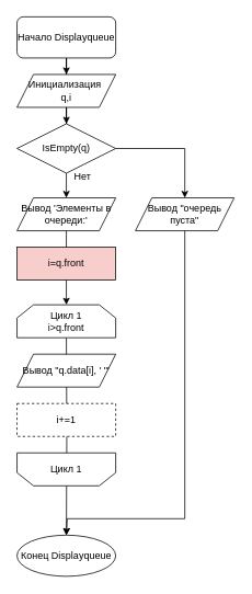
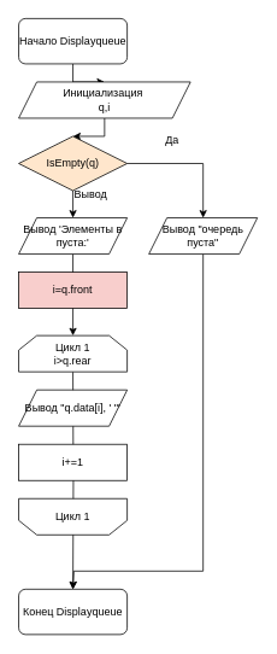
- <mxCell id="6" value="Инициализация&amp;nbsp;&lt;div&gt;q,i&lt;/div&gt;" style="shape=parallelogram;perimeter=parallelogramPerimeter;whiteSpace=wrap;html=1;fixedSize=1;" parent="1" vertex="1"><mxGeometry x="20" y="90" width="120" height="40" as="geometry" /></mxCell>
+ <mxCell id="6" value="Инициализация&amp;nbsp;&lt;div&gt;q,i&lt;/div&gt;" style="shape=parallelogram;perimeter=parallelogramPerimeter;whiteSpace=wrap;html=1;fixedSize=1;" parent="1" vertex="1"><mxGeometry x="20" y="90" width="190" height="40" as="geometry" /></mxCell>
+ <mxCell id="10" value="Да" style="text;html=1;align=center;verticalAlign=middle;whiteSpace=wrap;rounded=0;" parent="1" vertex="1"><mxGeometry x="160" y="140" width="60" height="30" as="geometry" /></mxCell>
- <mxCell id="9" value="IsEmpty(q)" style="rhombus;whiteSpace=wrap;html=1;" parent="1" vertex="1"><mxGeometry x="20" y="150" width="120" height="60" as="geometry" /></mxCell>
+ <mxCell id="9" value="IsEmpty(q)" style="rhombus;whiteSpace=wrap;html=1;fillColor=#ffe6cc;" parent="1" vertex="1"><mxGeometry x="20" y="150" width="120" height="60" as="geometry" /></mxCell>
- <mxCell id="11" value="Нет" style="text;html=1;align=center;verticalAlign=middle;whiteSpace=wrap;rounded=0;" parent="1" vertex="1"><mxGeometry x="70" y="200" width="60" height="30" as="geometry" /></mxCell>
+ <mxCell id="11" value="Вывод" style="text;html=1;align=center;verticalAlign=middle;whiteSpace=wrap;rounded=0;" parent="1" vertex="1"><mxGeometry x="70" y="200" width="60" height="30" as="geometry" /></mxCell>
- <mxCell id="17" value="Вывод&amp;nbsp;'Элементы в очереди:'" style="shape=parallelogram;perimeter=parallelogramPerimeter;whiteSpace=wrap;html=1;fixedSize=1;" parent="1" vertex="1"><mxGeometry x="20" y="240" width="120" height="40" as="geometry" /></mxCell>
+ <mxCell id="17" value="Вывод&amp;nbsp;'Элементы в пуста:'" style="shape=parallelogram;perimeter=parallelogramPerimeter;whiteSpace=wrap;html=1;fixedSize=1;" parent="1" vertex="1"><mxGeometry x="20" y="240" width="120" height="40" as="geometry" /></mxCell>
- <mxCell id="18" value="Цикл 1&lt;div&gt;i&amp;gt;q.front&lt;/div&gt;" style="shape=loopLimit;whiteSpace=wrap;html=1;" parent="1" vertex="1"><mxGeometry x="20" y="370" width="120" height="40" as="geometry" /></mxCell>
+ <mxCell id="18" value="Цикл 1&lt;div&gt;i&amp;gt;q.rear&lt;/div&gt;" style="shape=loopLimit;whiteSpace=wrap;html=1;" parent="1" vertex="1"><mxGeometry x="20" y="370" width="120" height="40" as="geometry" /></mxCell>
- <mxCell id="20" value="i+=1" style="rounded=0;whiteSpace=wrap;html=1;dashed=1;" parent="1" vertex="1"><mxGeometry x="20" y="490" width="120" height="40" as="geometry" /></mxCell>
+ <mxCell id="20" value="i+=1" style="rounded=0;whiteSpace=wrap;html=1;" parent="1" vertex="1"><mxGeometry x="20" y="490" width="120" height="40" as="geometry" /></mxCell>
- <mxCell id="4" value="Конец Displayqueue" style="ellipse;whiteSpace=wrap;html=1;" parent="1" vertex="1"><mxGeometry x="20" y="650" width="120" height="50" as="geometry" /></mxCell>
+ <mxCell id="4" value="Конец Displayqueue" style="whiteSpace=wrap;html=1;rounded=1;" parent="1" vertex="1"><mxGeometry x="20" y="650" width="120" height="50" as="geometry" /></mxCell>
